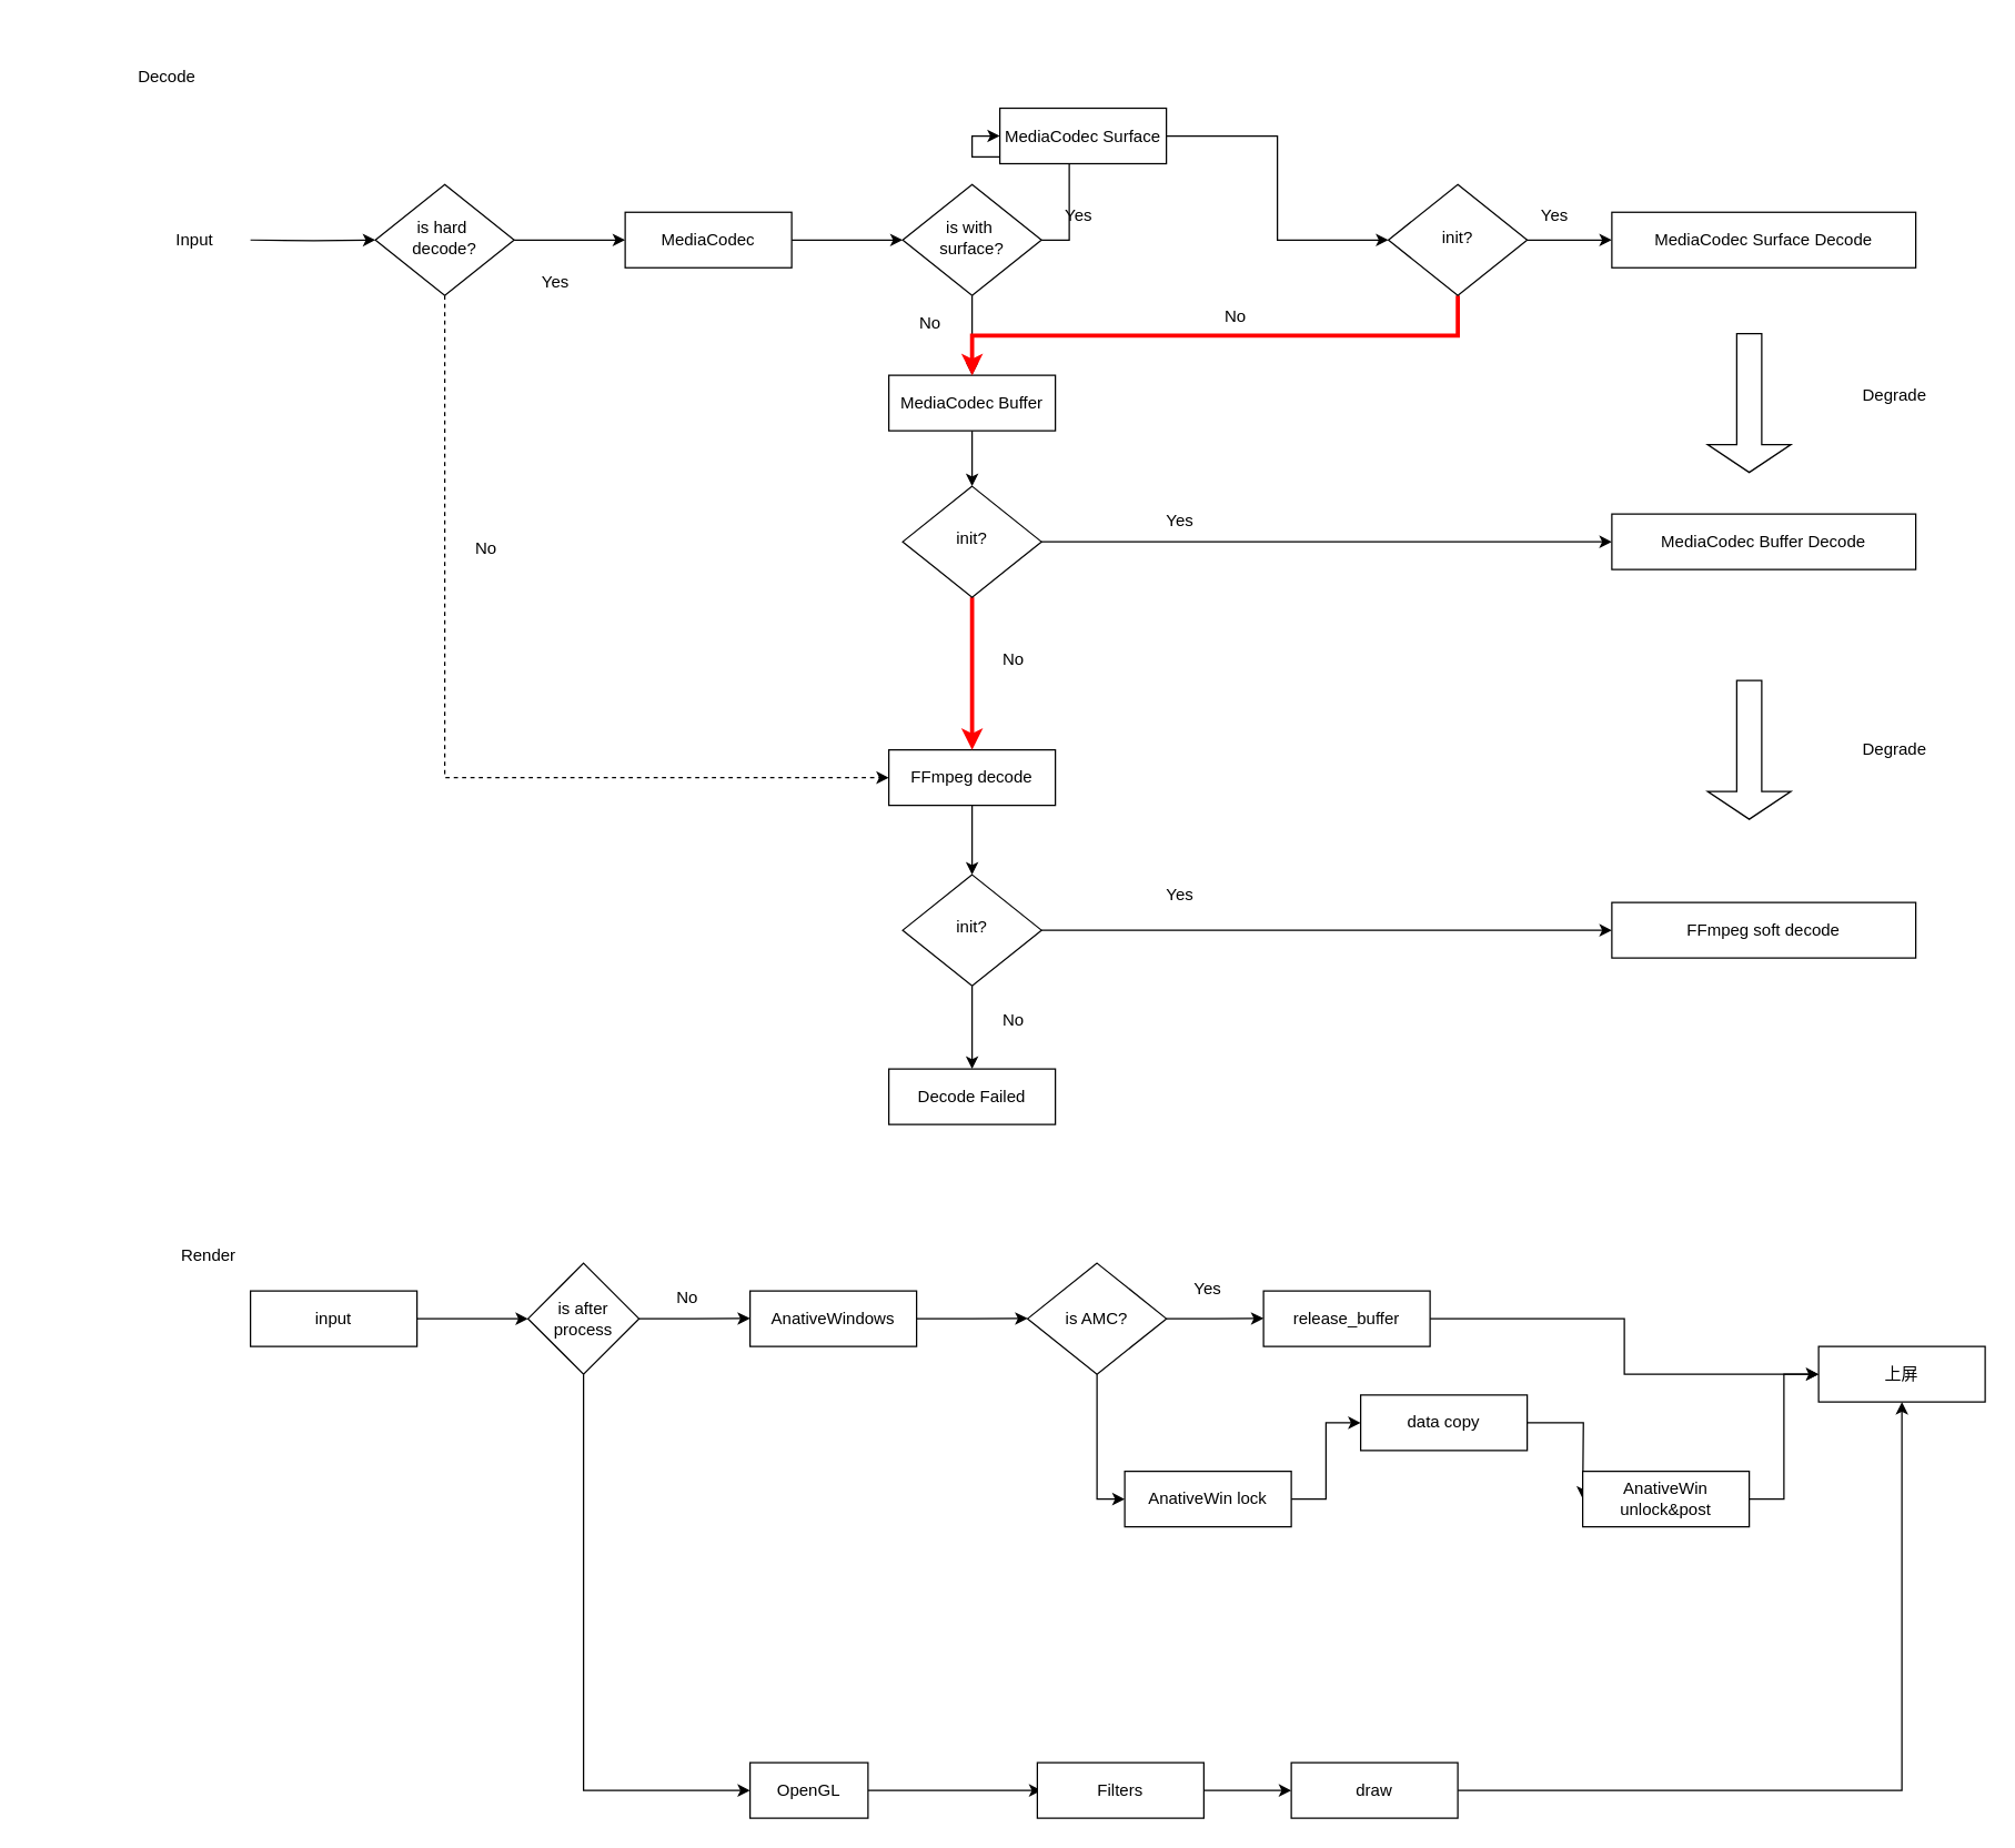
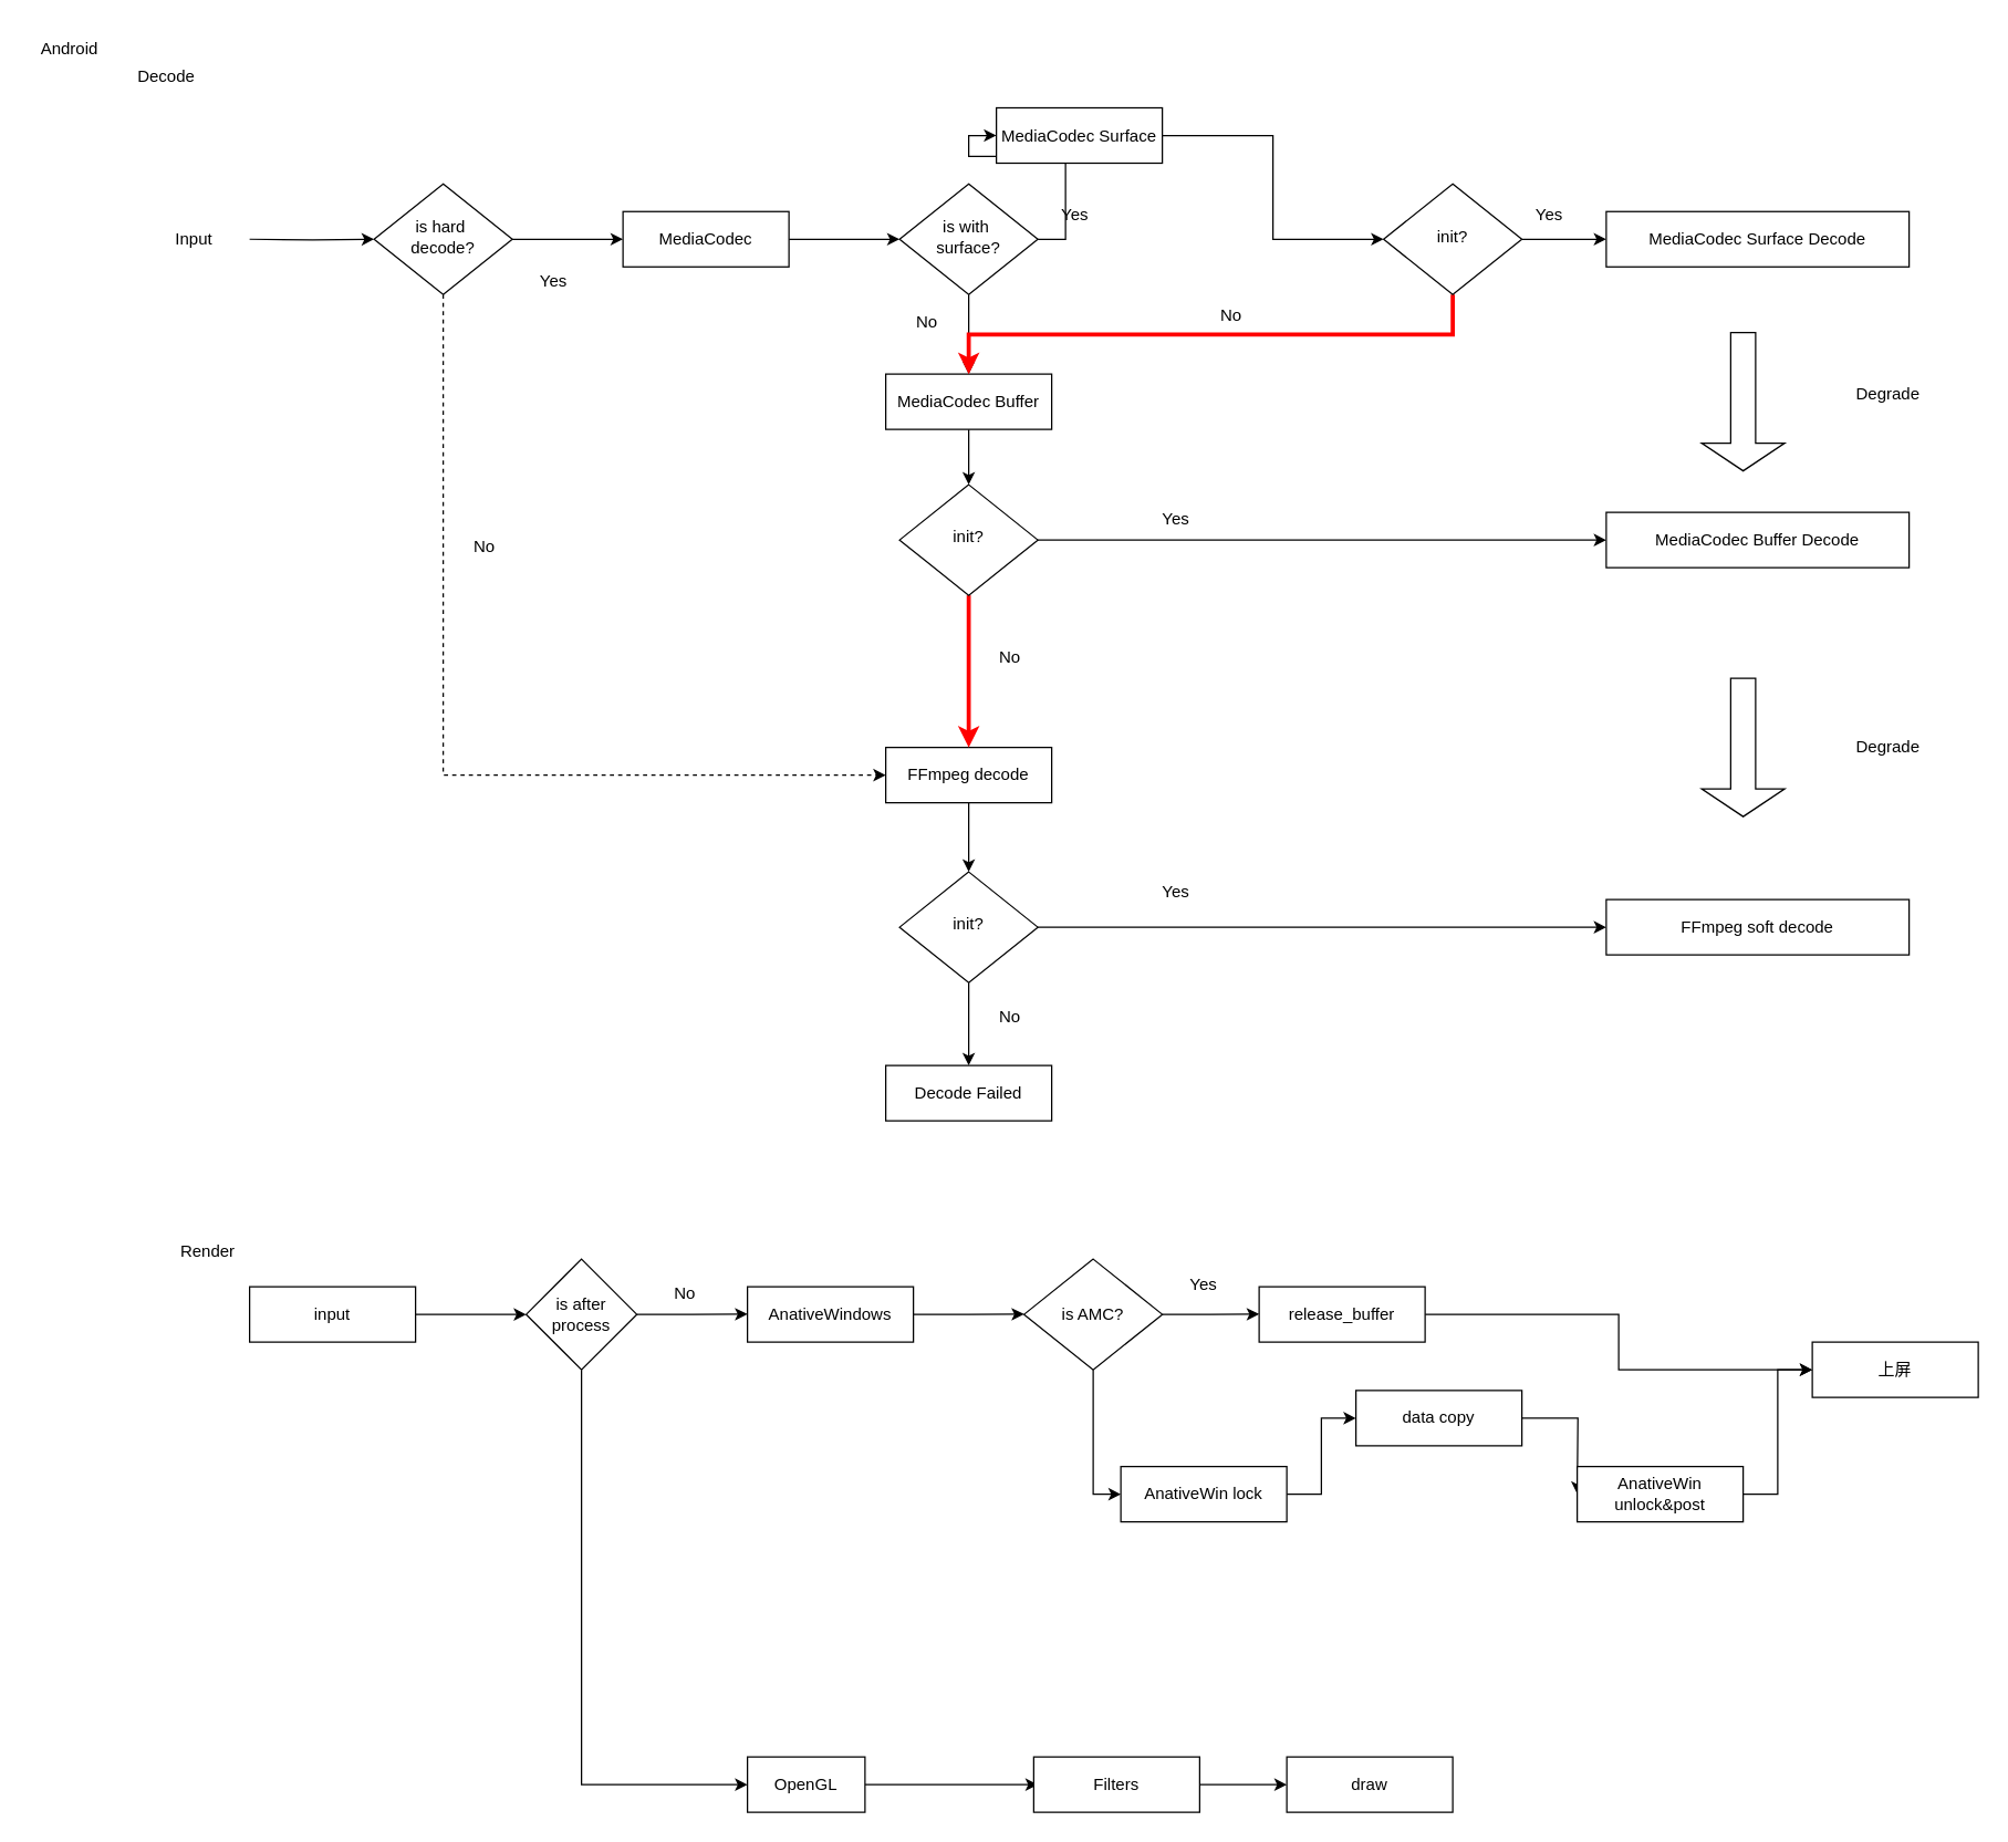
+ <mxCell id="2" value="Android" style="text;html=1;align=center;verticalAlign=middle;whiteSpace=wrap;rounded=0;" parent="1" vertex="1"><mxGeometry x="20" y="20" width="60" height="30" as="geometry" /></mxCell>
- <mxCell id="73" style="edgeStyle=orthogonalEdgeStyle;rounded=0;orthogonalLoop=1;jettySize=auto;html=1;exitX=1;exitY=0.5;exitDx=0;exitDy=0;entryX=0.5;entryY=1;entryDx=0;entryDy=0;" edge="1" parent="1" source="74" target="68"><mxGeometry relative="1" as="geometry" /></mxCell>
